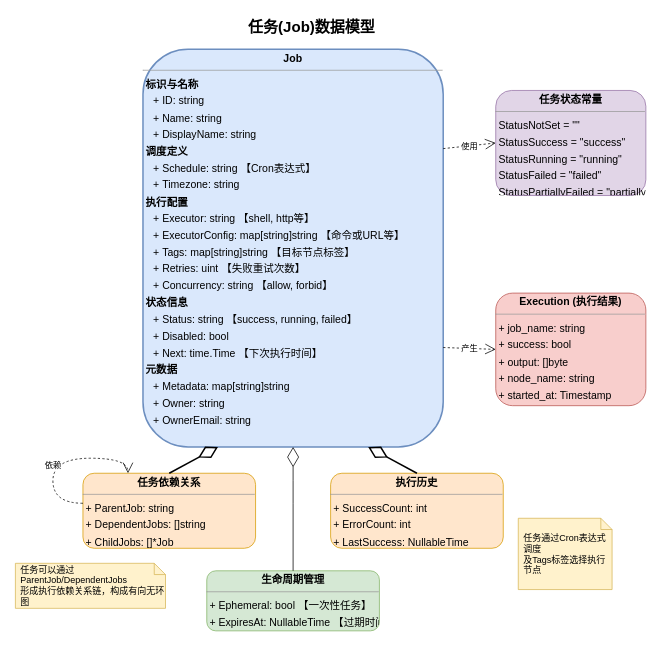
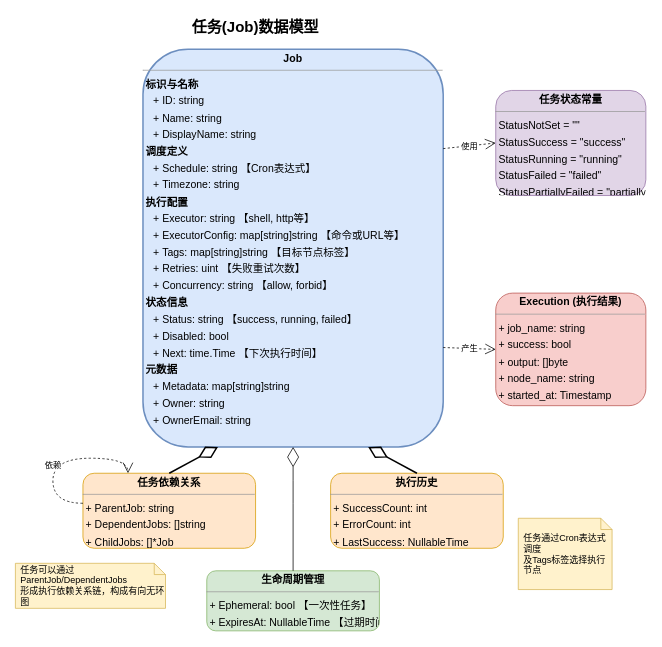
- <mxCell id="2" value="&lt;font style=&quot;font-size: 20px;&quot;&gt;&lt;b&gt;任务(Job)数据模型&lt;/b&gt;&lt;/font&gt;" style="text;html=1;strokeColor=none;fillColor=none;align=center;verticalAlign=middle;whiteSpace=wrap;rounded=0;" vertex="1" parent="1"><mxGeometry x="230" y="20" width="370" height="30" as="geometry" /></mxCell>
+ <mxCell id="2" value="&lt;font style=&quot;font-size: 20px;&quot;&gt;&lt;b&gt;任务(Job)数据模型&lt;/b&gt;&lt;/font&gt;" style="text;html=1;strokeColor=none;fillColor=none;align=center;verticalAlign=middle;whiteSpace=wrap;rounded=0;" vertex="1" parent="1"><mxGeometry x="155" y="20" width="370" height="30" as="geometry" /></mxCell>
